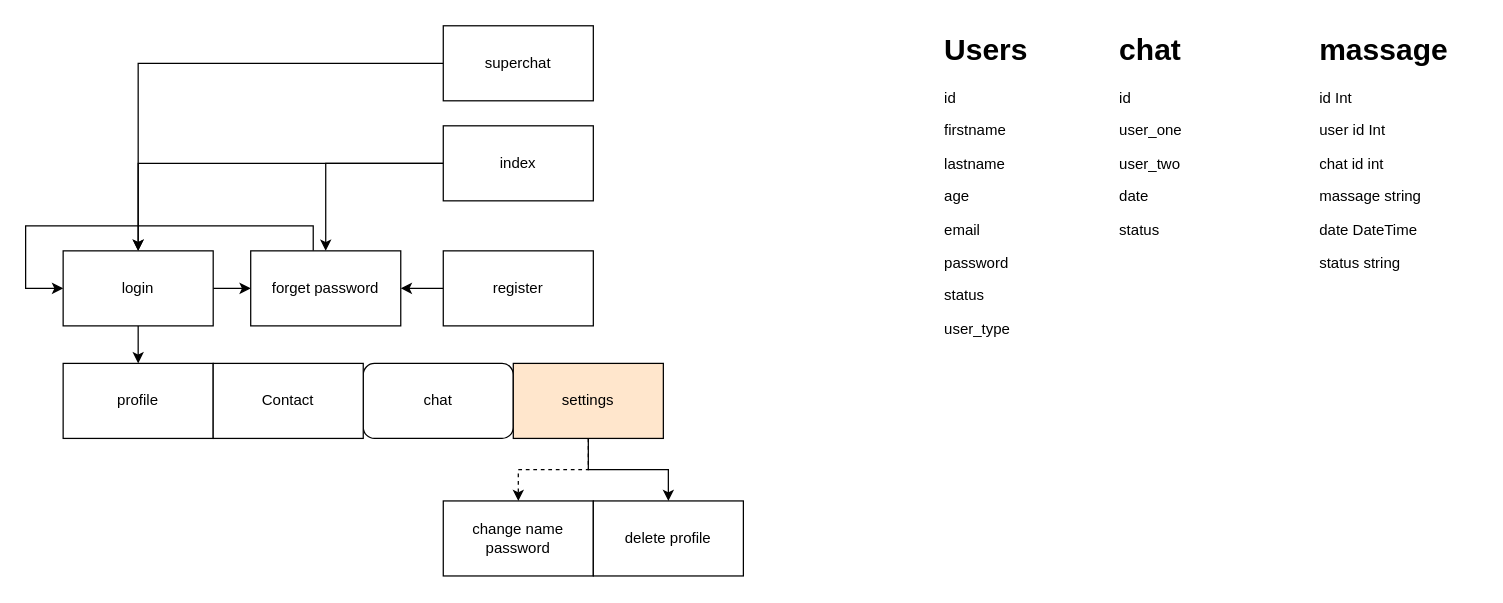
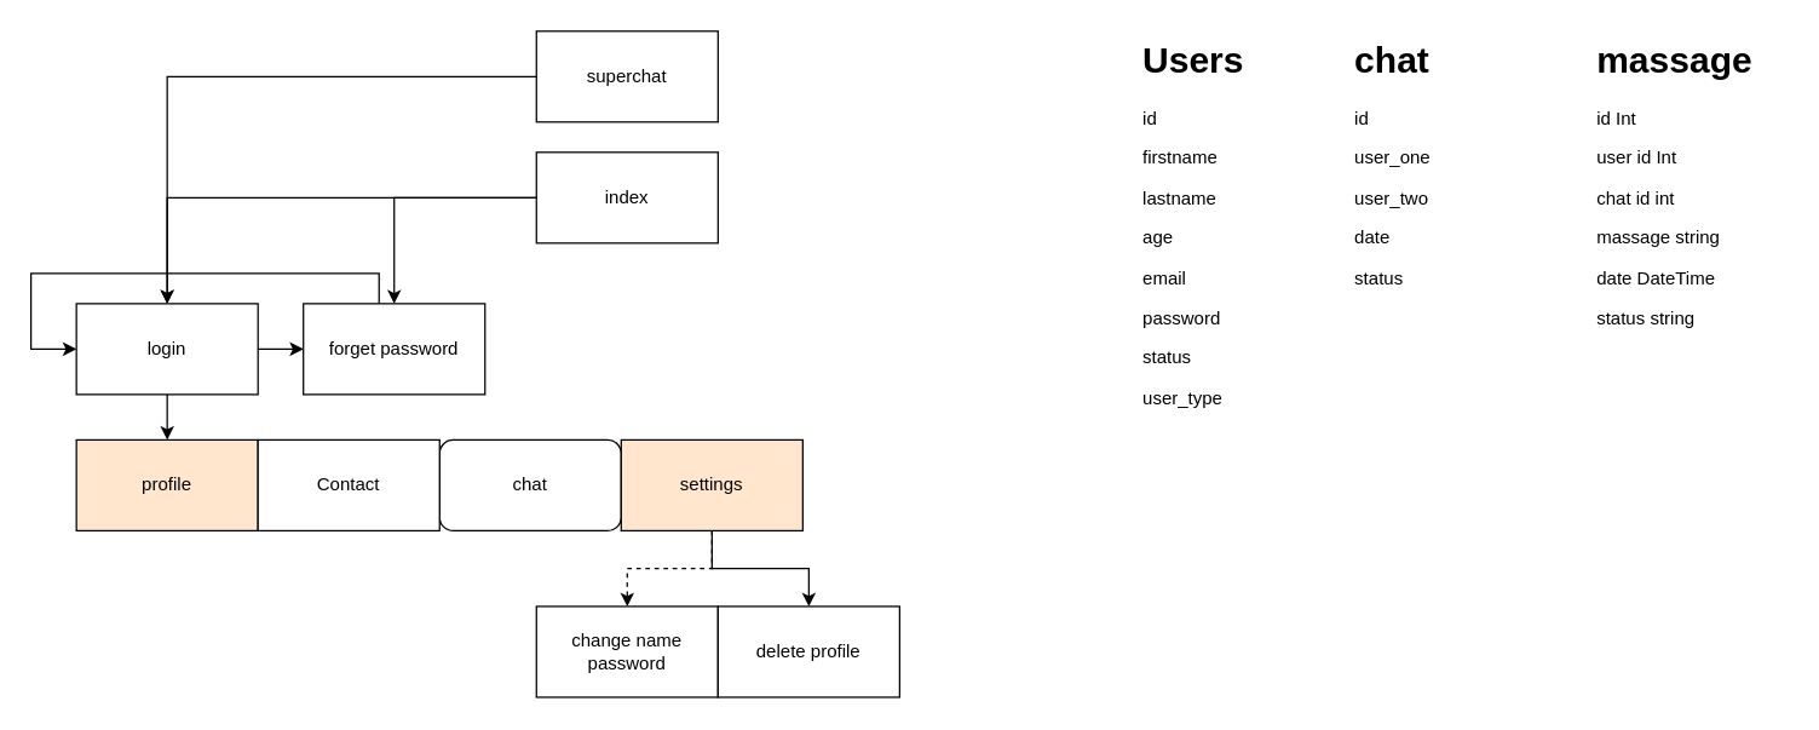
- <mxCell id="10" style="edgeStyle=orthogonalEdgeStyle;rounded=0;orthogonalLoop=1;jettySize=auto;html=1;" edge="1" parent="1" source="11" target="13"><mxGeometry relative="1" as="geometry" /></mxCell>
- <mxCell id="11" value="register" style="rounded=0;whiteSpace=wrap;html=1;" vertex="1" parent="1"><mxGeometry x="354" y="200" width="120" height="60" as="geometry" /></mxCell>
- <mxCell id="14" value="profile" style="rounded=0;whiteSpace=wrap;html=1;" vertex="1" parent="1"><mxGeometry x="50" y="290" width="120" height="60" as="geometry" /></mxCell>
+ <mxCell id="14" value="profile" style="rounded=0;whiteSpace=wrap;html=1;fillColor=#ffe6cc;" vertex="1" parent="1"><mxGeometry x="50" y="290" width="120" height="60" as="geometry" /></mxCell>
